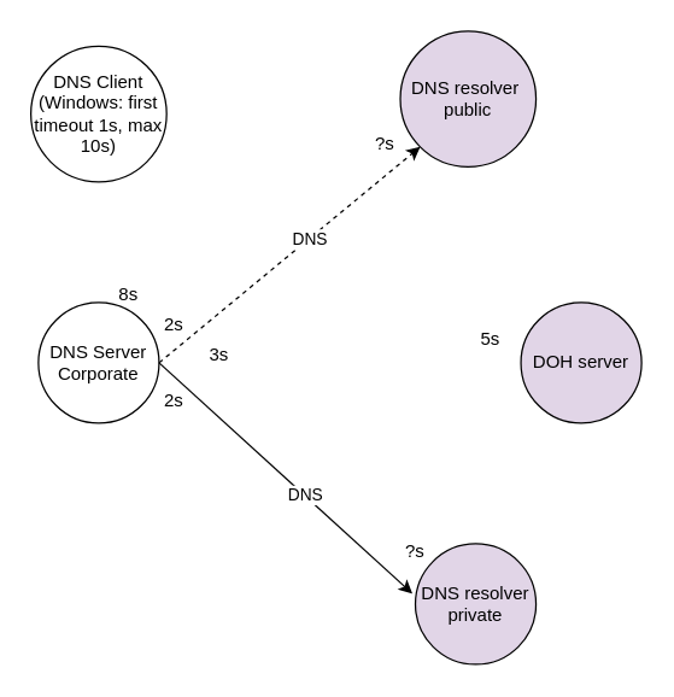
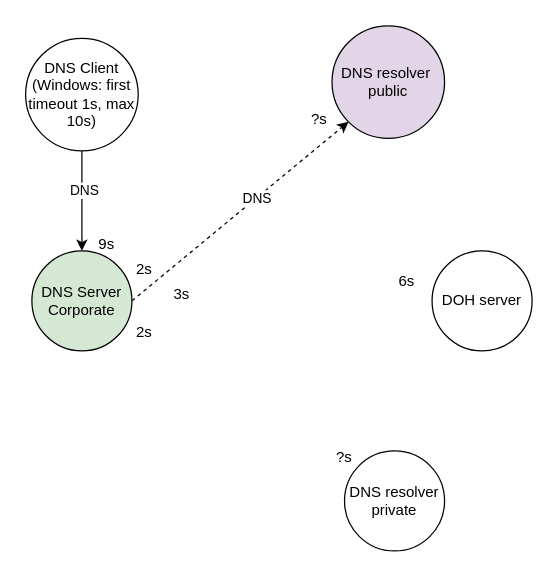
+ <mxCell id="5" value="" style="endArrow=classic;html=1;rounded=0;exitX=0.5;exitY=1;exitDx=0;exitDy=0;entryX=0.5;entryY=0;entryDx=0;entryDy=0;" edge="1" parent="1" source="2" target="3"><mxGeometry width="50" height="50" relative="1" as="geometry"><mxPoint x="345" y="390" as="sourcePoint" /><mxPoint x="395" y="340" as="targetPoint" /></mxGeometry></mxCell>
+ <mxCell id="6" value="DNS" style="edgeLabel;html=1;align=center;verticalAlign=middle;resizable=0;points=[];" vertex="1" connectable="0" parent="5"><mxGeometry x="-0.218" y="1" relative="1" as="geometry"><mxPoint as="offset" /></mxGeometry></mxCell>
- <mxCell id="13" value="8s" style="text;html=1;strokeColor=none;fillColor=none;align=center;verticalAlign=middle;whiteSpace=wrap;rounded=0;" vertex="1" parent="1"><mxGeometry x="55" y="180" width="60" height="30" as="geometry" /></mxCell>
+ <mxCell id="13" value="9s" style="text;html=1;strokeColor=none;fillColor=none;align=center;verticalAlign=middle;whiteSpace=wrap;rounded=0;" vertex="1" parent="1"><mxGeometry x="55" y="180" width="60" height="30" as="geometry" /></mxCell>
- <mxCell id="14" value="5s" style="text;html=1;strokeColor=none;fillColor=none;align=center;verticalAlign=middle;whiteSpace=wrap;rounded=0;" vertex="1" parent="1"><mxGeometry x="295" y="210" width="60" height="30" as="geometry" /></mxCell>
+ <mxCell id="14" value="6s" style="text;html=1;strokeColor=none;fillColor=none;align=center;verticalAlign=middle;whiteSpace=wrap;rounded=0;" vertex="1" parent="1"><mxGeometry x="295" y="210" width="60" height="30" as="geometry" /></mxCell>
- <mxCell id="3" value="DNS Server&lt;br&gt;Corporate" style="ellipse;whiteSpace=wrap;html=1;aspect=fixed;" vertex="1" parent="1"><mxGeometry x="25" y="200" width="80" height="80" as="geometry" /></mxCell>
+ <mxCell id="3" value="DNS Server&lt;br&gt;Corporate" style="ellipse;whiteSpace=wrap;html=1;aspect=fixed;fillColor=#d5e8d4;" vertex="1" parent="1"><mxGeometry x="25" y="200" width="80" height="80" as="geometry" /></mxCell>
- <mxCell id="4" value="DOH server" style="ellipse;whiteSpace=wrap;html=1;aspect=fixed;fillColor=#e1d5e7;" vertex="1" parent="1"><mxGeometry x="345" y="200" width="80" height="80" as="geometry" /></mxCell>
+ <mxCell id="4" value="DOH server" style="ellipse;whiteSpace=wrap;html=1;aspect=fixed;" vertex="1" parent="1"><mxGeometry x="345" y="200" width="80" height="80" as="geometry" /></mxCell>
- <mxCell id="11" value="" style="endArrow=classic;html=1;rounded=0;entryX=-0.025;entryY=0.413;entryDx=0;entryDy=0;exitX=1;exitY=0.5;exitDx=0;exitDy=0;entryPerimeter=0;" edge="1" parent="1" source="3" target="10"><mxGeometry width="50" height="50" relative="1" as="geometry"><mxPoint x="115" y="250" as="sourcePoint" /><mxPoint x="296.716" y="98.284" as="targetPoint" /></mxGeometry></mxCell>
- <mxCell id="12" value="DNS" style="edgeLabel;html=1;align=center;verticalAlign=middle;resizable=0;points=[];" vertex="1" connectable="0" parent="11"><mxGeometry x="0.146" relative="1" as="geometry"><mxPoint as="offset" /></mxGeometry></mxCell>
- <mxCell id="10" value="DNS resolver private" style="ellipse;whiteSpace=wrap;html=1;aspect=fixed;fillColor=#e1d5e7;" vertex="1" parent="1"><mxGeometry x="275" y="360" width="80" height="80" as="geometry" /></mxCell>
+ <mxCell id="10" value="DNS resolver private" style="ellipse;whiteSpace=wrap;html=1;aspect=fixed;" vertex="1" parent="1"><mxGeometry x="275" y="360" width="80" height="80" as="geometry" /></mxCell>
